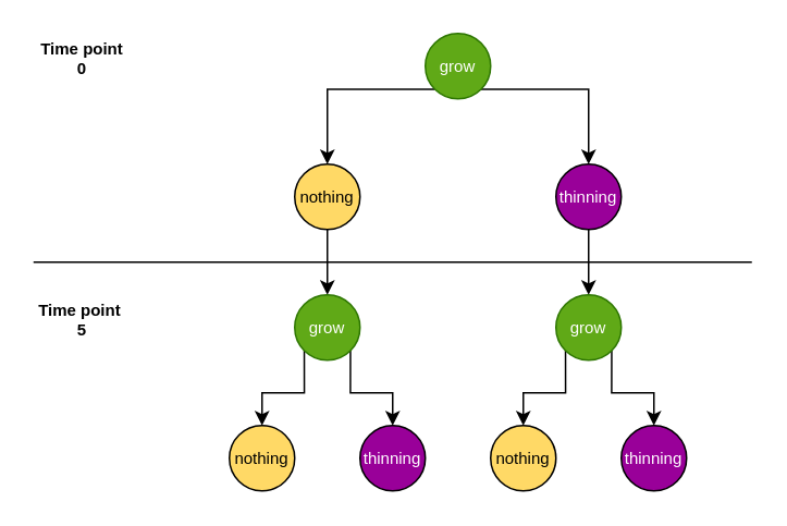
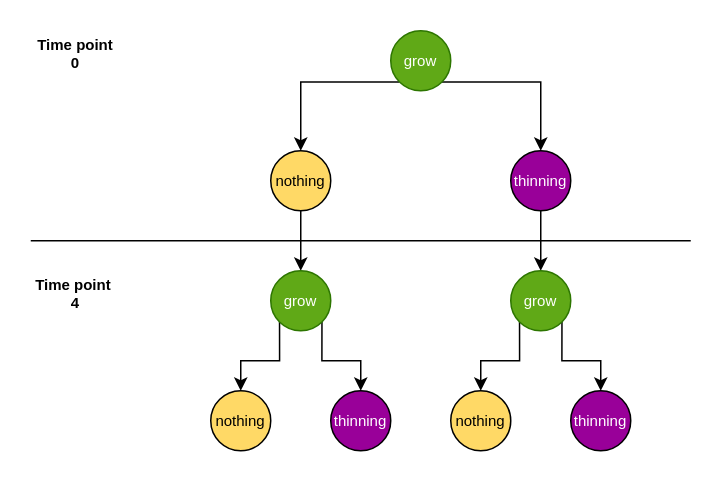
- <mxCell id="21" value="Time point&amp;nbsp;&lt;br&gt;5" style="text;html=1;strokeColor=none;fillColor=none;align=center;verticalAlign=middle;whiteSpace=wrap;rounded=0;fontSize=10;fontStyle=1" parent="1" vertex="1"><mxGeometry x="20" y="180" width="60" height="30" as="geometry" /></mxCell>
+ <mxCell id="21" value="Time point&amp;nbsp;&lt;br&gt;4" style="text;html=1;strokeColor=none;fillColor=none;align=center;verticalAlign=middle;whiteSpace=wrap;rounded=0;fontSize=10;fontStyle=1" parent="1" vertex="1"><mxGeometry x="20" y="180" width="60" height="30" as="geometry" /></mxCell>
